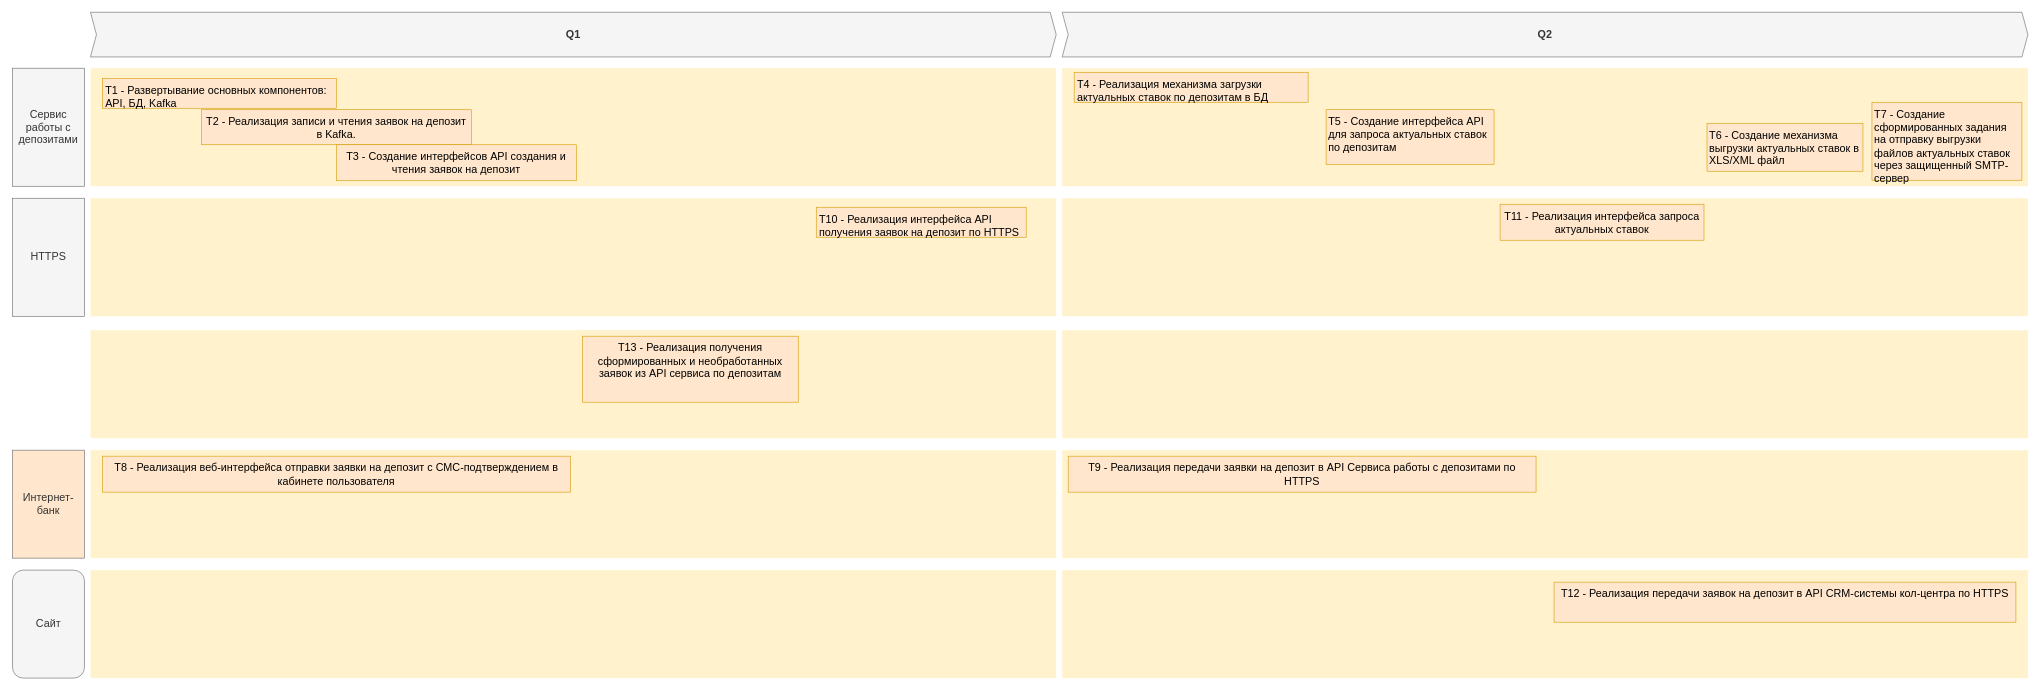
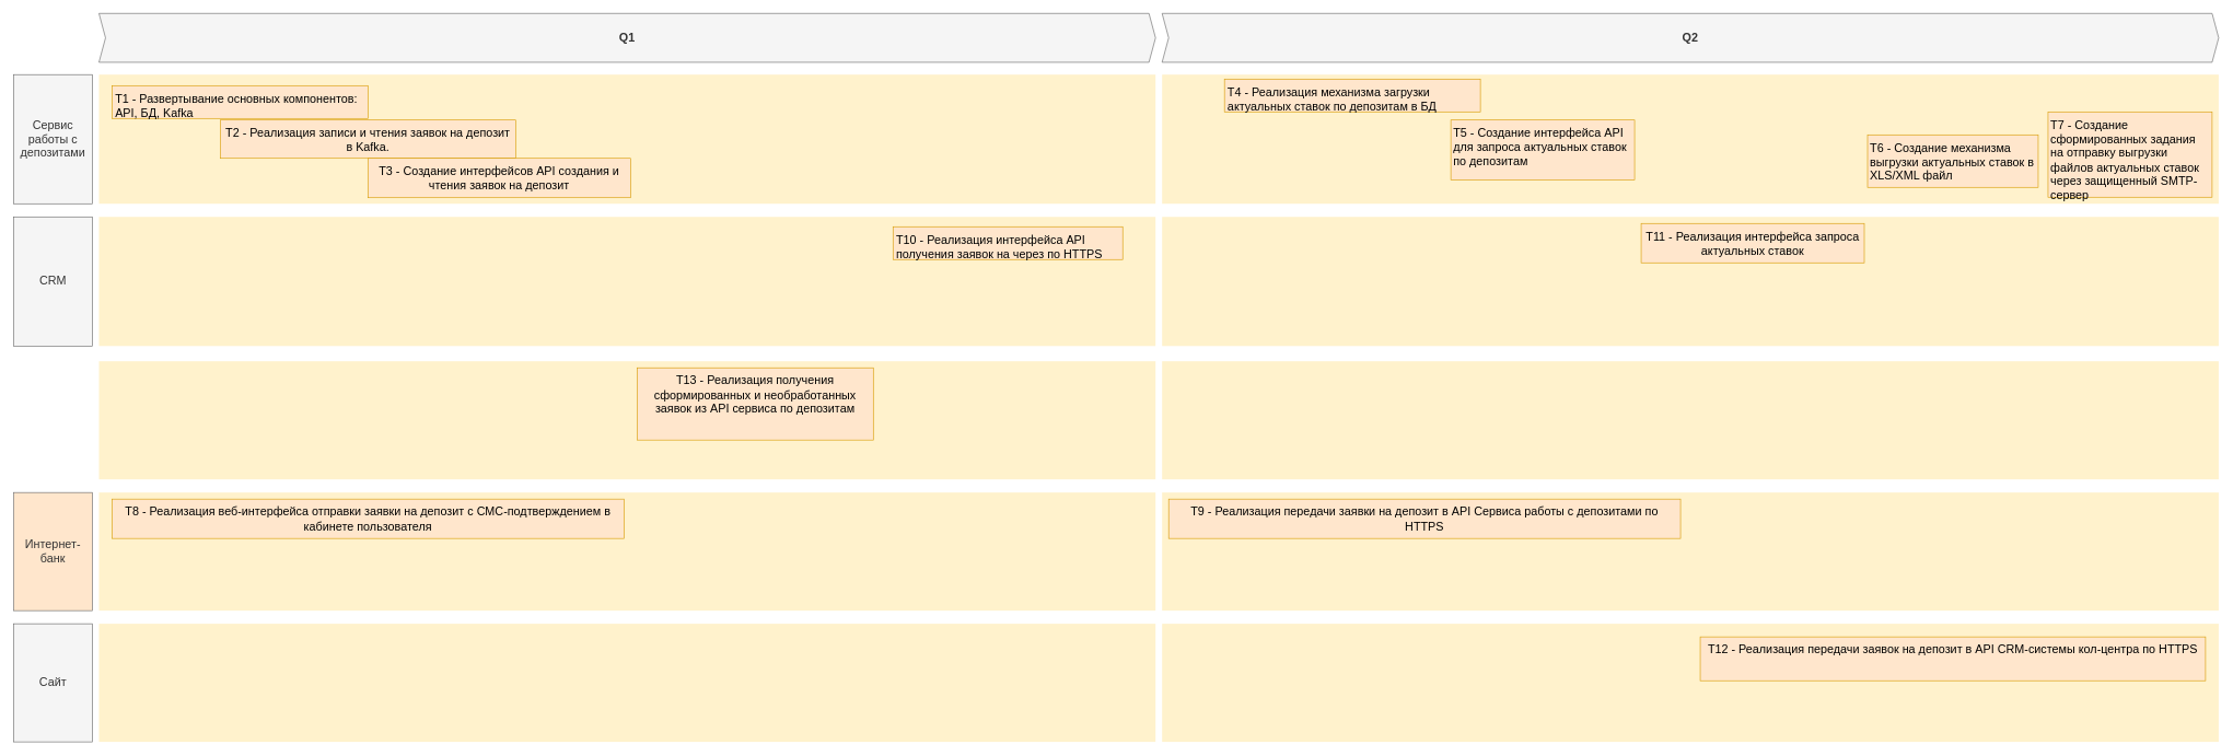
- <mxCell id="25" value="T4 - Реализация механизма загрузки актуальных ставок по депозитам в БД" style="shape=rect;fillColor=#ffe6cc;strokeColor=#d79b00;fontSize=18;html=1;whiteSpace=wrap;align=left;verticalAlign=top;spacing=5;rounded=0;" vertex="1" parent="1"><mxGeometry x="1790" y="120" width="390" height="50" as="geometry" /></mxCell>
+ <mxCell id="25" value="T4 - Реализация механизма загрузки актуальных ставок по депозитам в БД" style="shape=rect;fillColor=#ffe6cc;strokeColor=#d79b00;fontSize=18;html=1;whiteSpace=wrap;align=left;verticalAlign=top;spacing=5;rounded=0;" vertex="1" parent="1"><mxGeometry x="1865" y="120" width="390" height="50" as="geometry" /></mxCell>
- <mxCell id="17" value="T10 - Реализация интерфейса API получения заявок на депозит по HTTPS" style="shape=rect;fillColor=#ffe6cc;strokeColor=#d79b00;fontSize=18;html=1;whiteSpace=wrap;align=left;verticalAlign=top;spacing=5;rounded=0;" vertex="1" parent="1"><mxGeometry x="1360" y="345" width="350" height="50" as="geometry" /></mxCell>
+ <mxCell id="17" value="T10 - Реализация интерфейса API получения заявок на через по HTTPS" style="shape=rect;fillColor=#ffe6cc;strokeColor=#d79b00;fontSize=18;html=1;whiteSpace=wrap;align=left;verticalAlign=top;spacing=5;rounded=0;" vertex="1" parent="1"><mxGeometry x="1360" y="345" width="350" height="50" as="geometry" /></mxCell>
- <mxCell id="19" value="HTTPS" style="rounded=0;whiteSpace=wrap;html=1;fillColor=#f5f5f5;fontColor=#333333;strokeColor=#666666;fontSize=18;" vertex="1" parent="1"><mxGeometry x="20" y="330" width="120" height="196.8" as="geometry" /></mxCell>
+ <mxCell id="19" value="CRM" style="rounded=0;whiteSpace=wrap;html=1;fillColor=#f5f5f5;fontColor=#333333;strokeColor=#666666;fontSize=18;" vertex="1" parent="1"><mxGeometry x="20" y="330" width="120" height="196.8" as="geometry" /></mxCell>
- <mxCell id="20" value="Сайт" style="whiteSpace=wrap;html=1;fillColor=#f5f5f5;fontColor=#333333;strokeColor=#666666;fontSize=18;rounded=1;" vertex="1" parent="1"><mxGeometry x="20" y="950" width="120" height="180" as="geometry" /></mxCell>
+ <mxCell id="20" value="Сайт" style="rounded=0;whiteSpace=wrap;html=1;fillColor=#f5f5f5;fontColor=#333333;strokeColor=#666666;fontSize=18;" vertex="1" parent="1"><mxGeometry x="20" y="950" width="120" height="180" as="geometry" /></mxCell>
